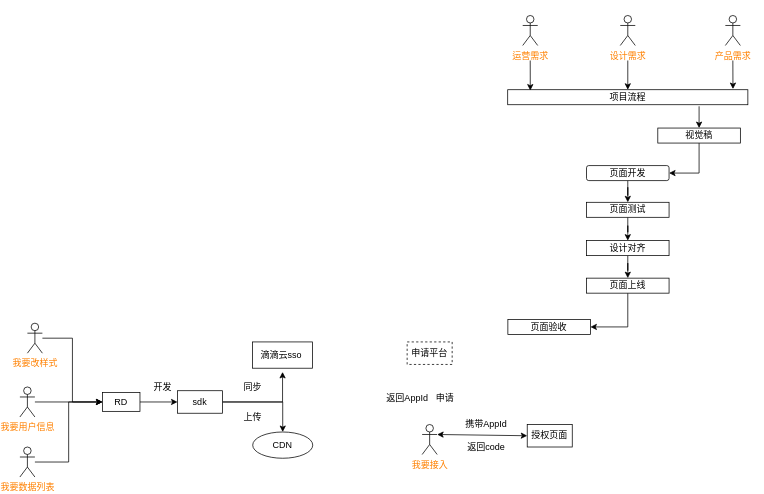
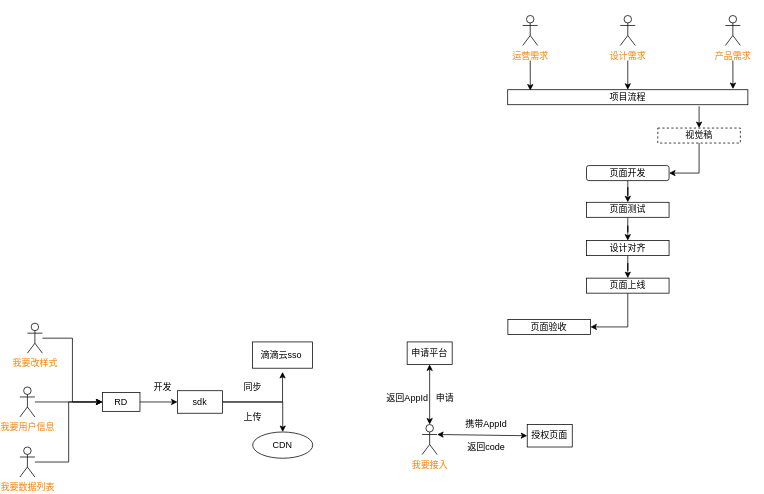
- <mxCell id="32" value="视觉稿" style="rounded=0;whiteSpace=wrap;html=1;" parent="1" vertex="1"><mxGeometry x="870" y="170" width="110" height="20" as="geometry" /></mxCell>
+ <mxCell id="32" value="视觉稿" style="rounded=0;whiteSpace=wrap;html=1;dashed=1;" parent="1" vertex="1"><mxGeometry x="870" y="170" width="110" height="20" as="geometry" /></mxCell>
- <mxCell id="20" value="申请平台" style="rounded=0;whiteSpace=wrap;html=1;dashed=1;" parent="1" vertex="1"><mxGeometry x="536" y="455" width="60" height="30" as="geometry" /></mxCell>
+ <mxCell id="20" value="申请平台" style="rounded=0;whiteSpace=wrap;html=1;" parent="1" vertex="1"><mxGeometry x="536" y="455" width="60" height="30" as="geometry" /></mxCell>
+ <mxCell id="21" value="" style="endArrow=classic;startArrow=classic;html=1;entryX=0.5;entryY=1;entryDx=0;entryDy=0;exitX=0.5;exitY=0;exitDx=0;exitDy=0;exitPerimeter=0;" parent="1" source="18" target="20" edge="1"><mxGeometry width="50" height="50" relative="1" as="geometry"><mxPoint x="536" y="565" as="sourcePoint" /><mxPoint x="586" y="515" as="targetPoint" /></mxGeometry></mxCell>
